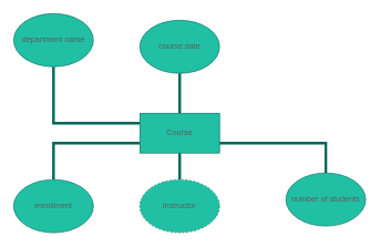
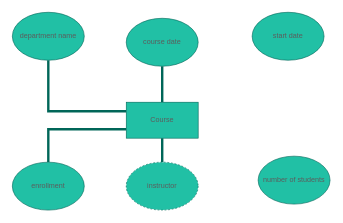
+ <mxCell id="10" value="start date" style="ellipse;whiteSpace=wrap;html=1;rounded=0;sketch=0;fontColor=#5C5C5C;strokeColor=#006658;fillColor=#21C0A5;" vertex="1" parent="1"><mxGeometry x="420" y="20" width="120" height="80" as="geometry" /></mxCell>
- <mxCell id="6" style="edgeStyle=orthogonalEdgeStyle;rounded=0;sketch=0;orthogonalLoop=1;jettySize=auto;html=1;exitX=1;exitY=0.75;exitDx=0;exitDy=0;entryX=0.5;entryY=0;entryDx=0;entryDy=0;fontColor=#5C5C5C;strokeColor=#006658;strokeWidth=4;fillColor=#21C0A5;endArrow=none;endFill=0;jumpSize=2;" edge="1" parent="1" source="7" target="13"><mxGeometry relative="1" as="geometry" /></mxCell>
